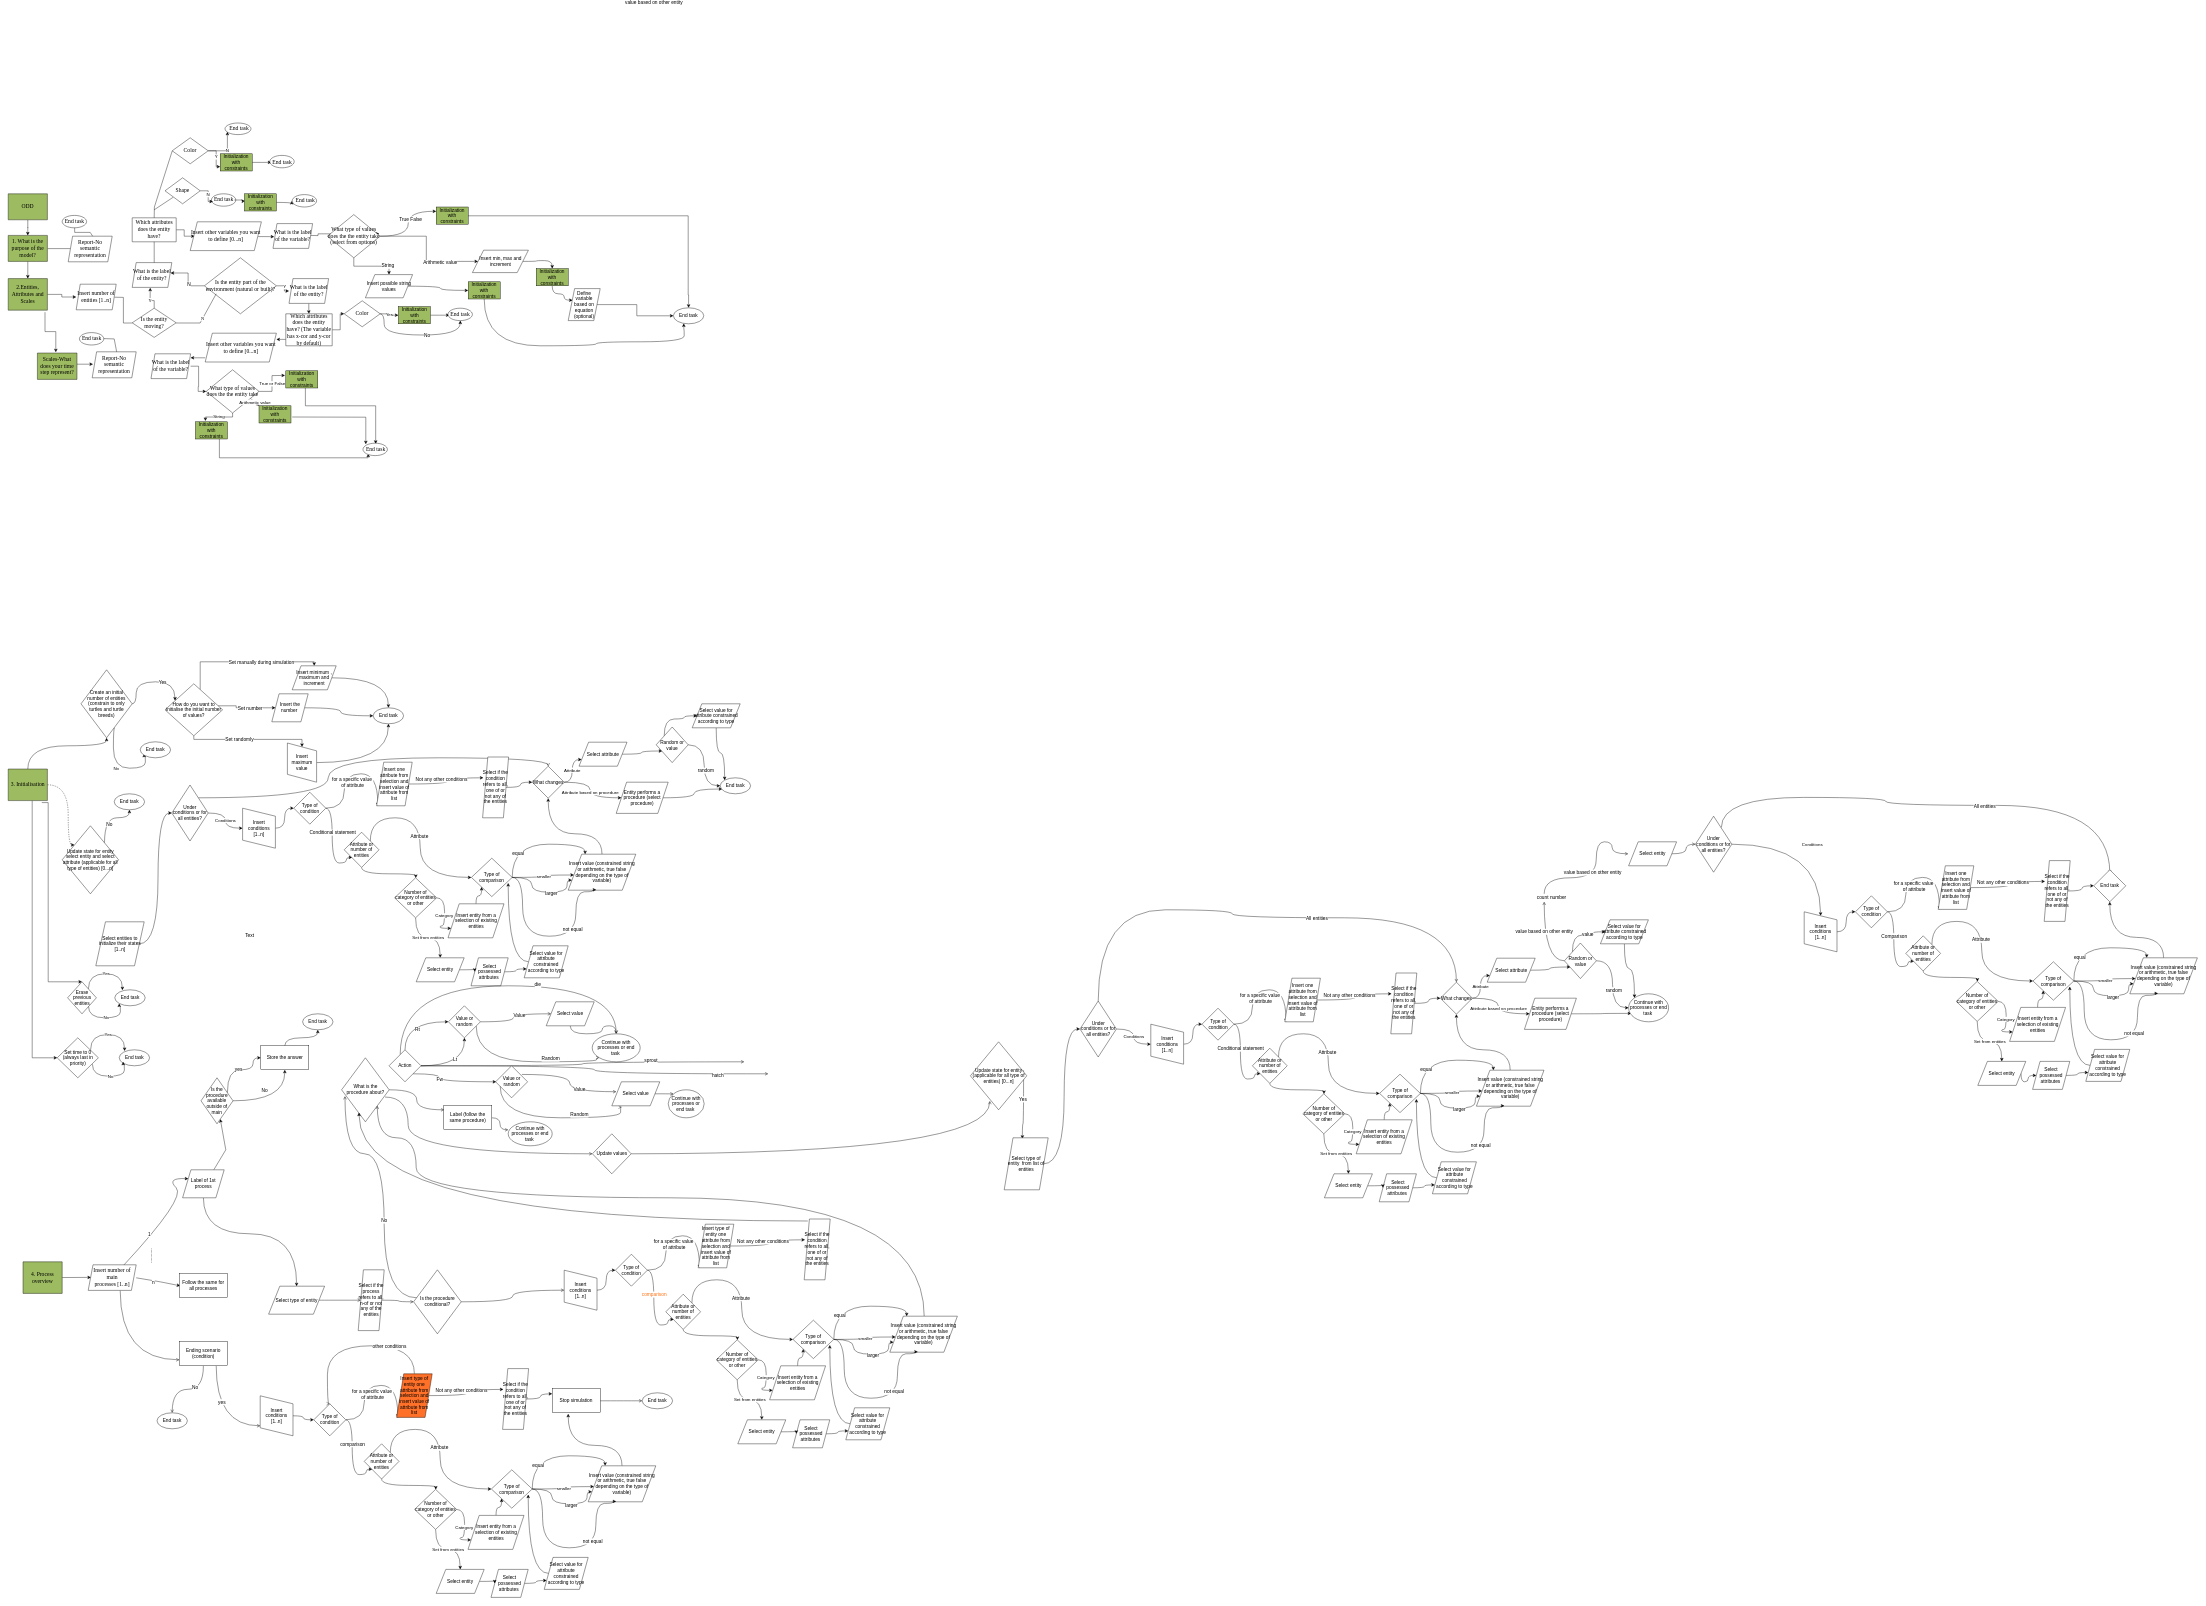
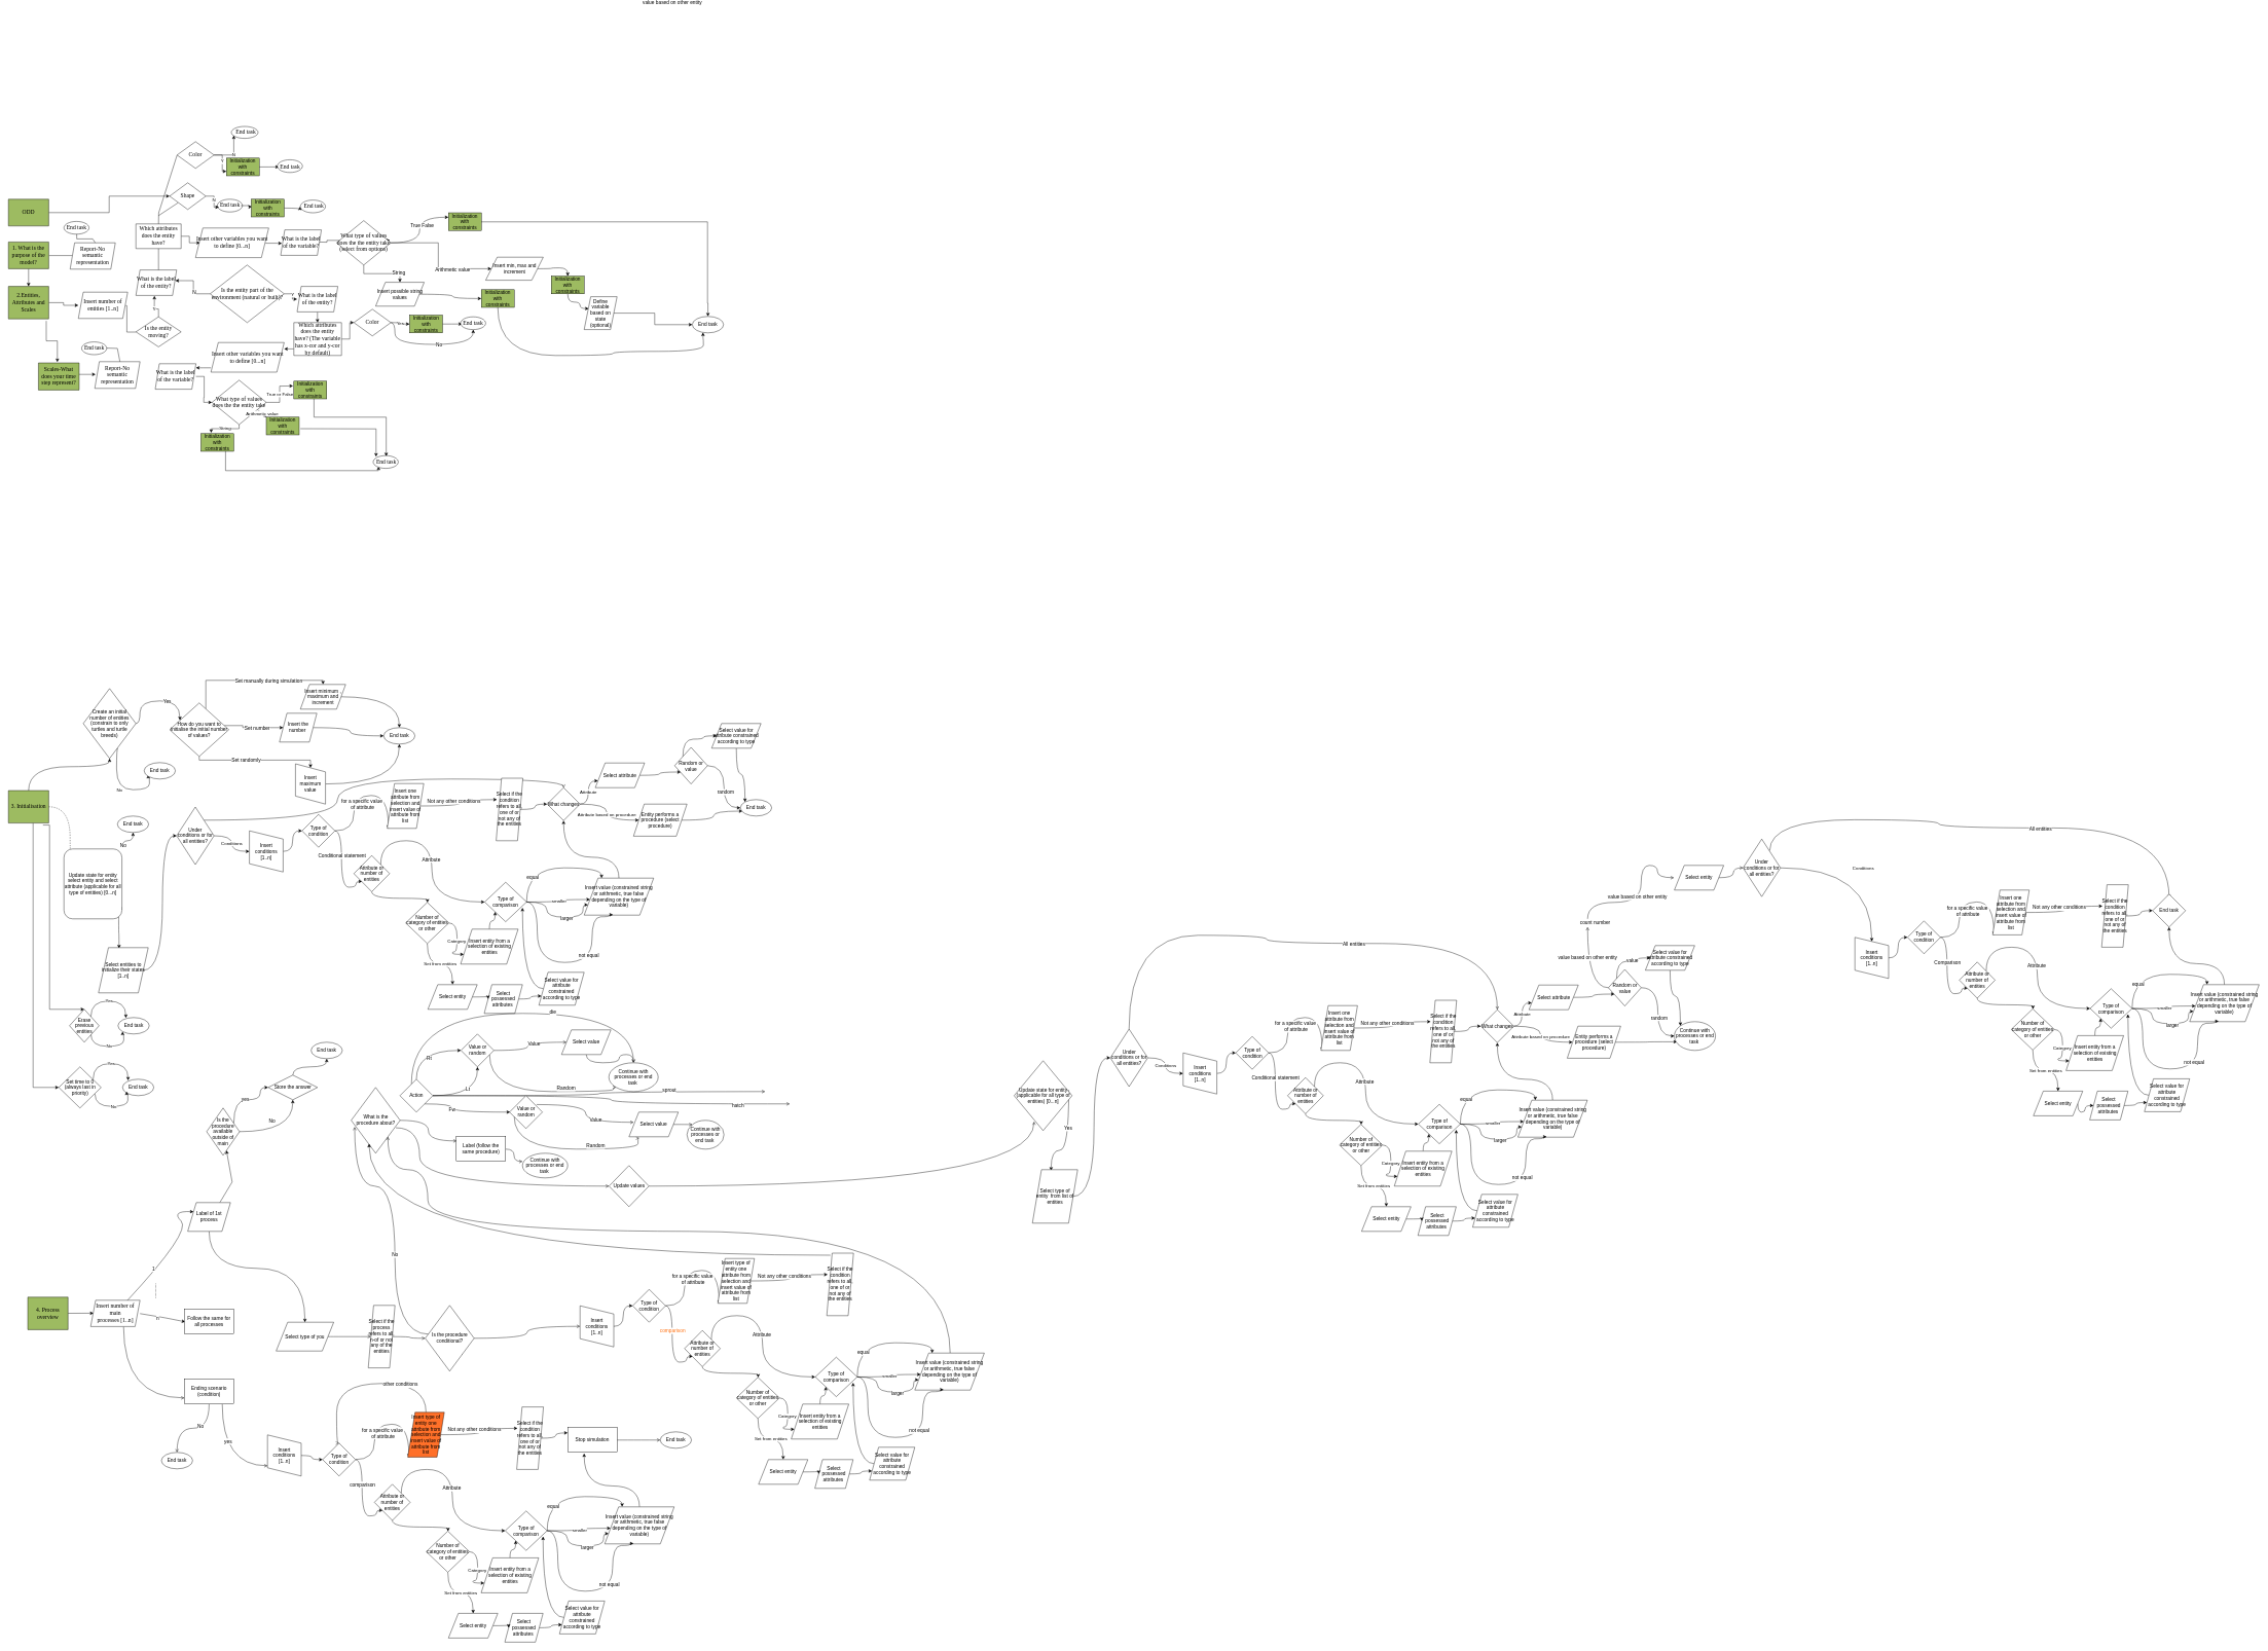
- <mxCell id="2" value="" style="edgeStyle=orthogonalEdgeStyle;rounded=0;comic=0;orthogonalLoop=1;jettySize=auto;html=1;" parent="1" source="3" target="5" edge="1"><mxGeometry relative="1" as="geometry" /></mxCell>
+ <mxCell id="2" value="" style="edgeStyle=orthogonalEdgeStyle;rounded=0;comic=0;orthogonalLoop=1;jettySize=auto;html=1;" parent="1" source="3" target="46" edge="1"><mxGeometry relative="1" as="geometry" /></mxCell>
- <mxCell id="30" value="&lt;p style=&quot;align:center;margin-left:0;margin-right:0;margin-top:0px;margin-bottom:0px;text-indent:0;valign:middle;direction:ltr;&quot;&gt;&lt;font style=&quot;font-size:14px;font-family:Calibri;color:#000000;direction:ltr;letter-spacing:0px;line-height:120%;opacity:1&quot;&gt;Insert number of entities &lt;/font&gt;&lt;font style=&quot;font-size:14px;font-family:Themed;color:#000000;direction:ltr;letter-spacing:0px;line-height:120%;opacity:1&quot;&gt;[1..n]&lt;br/&gt;&lt;/font&gt;&lt;/p&gt;" style="verticalAlign=middle;align=center;vsdxID=1024;fillColor=#FFFFFF;gradientColor=none;shape=stencil(UzV2Ls5ILEhVNTIoLinKz04tz0wpyVA1dlE1MsrMy0gtyiwBslSNXVWNndPyi1LTi/JL81Ig/IJEkEoQKze/DGRCBUSfAUiHkUElhGdoAOG7QZTmZOYhKbUkQS1MEqYYr1JiVeK1H8hA+DEtMycHEkTI8uhhAhSChKexKwA=);labelBackgroundColor=none;rounded=0;html=1;whiteSpace=wrap;" parent="1" vertex="1"><mxGeometry x="190" y="423" width="100" height="64" as="geometry" /></mxCell>
+ <mxCell id="30" value="&lt;p style=&quot;align:center;margin-left:0;margin-right:0;margin-top:0px;margin-bottom:0px;text-indent:0;valign:middle;direction:ltr;&quot;&gt;&lt;font style=&quot;font-size:14px;font-family:Calibri;color:#000000;direction:ltr;letter-spacing:0px;line-height:120%;opacity:1&quot;&gt;Insert number of entities &lt;/font&gt;&lt;font style=&quot;font-size:14px;font-family:Themed;color:#000000;direction:ltr;letter-spacing:0px;line-height:120%;opacity:1&quot;&gt;[1..n]&lt;br/&gt;&lt;/font&gt;&lt;/p&gt;" style="verticalAlign=middle;align=center;vsdxID=1024;fillColor=#FFFFFF;gradientColor=none;shape=stencil(UzV2Ls5ILEhVNTIoLinKz04tz0wpyVA1dlE1MsrMy0gtyiwBslSNXVWNndPyi1LTi/JL81Ig/IJEkEoQKze/DGRCBUSfAUiHkUElhGdoAOG7QZTmZOYhKbUkQS1MEqYYr1JiVeK1H8hA+DEtMycHEkTI8uhhAhSChKexKwA=);labelBackgroundColor=none;rounded=0;html=1;whiteSpace=wrap;" parent="1" vertex="1"><mxGeometry x="190" y="423" width="120" height="64" as="geometry" /></mxCell>
- <mxCell id="201" value="Define variable based on equation (optional)" style="shape=parallelogram;perimeter=parallelogramPerimeter;whiteSpace=wrap;html=1;align=center;" parent="1" vertex="1"><mxGeometry x="1420" y="434" width="80" height="80" as="geometry" /></mxCell>
+ <mxCell id="201" value="Define variable based on state (optional)" style="shape=parallelogram;perimeter=parallelogramPerimeter;whiteSpace=wrap;html=1;align=center;" parent="1" vertex="1"><mxGeometry x="1420" y="434" width="80" height="80" as="geometry" /></mxCell>
- <mxCell id="37" value="&lt;font style=&quot;font-size:11px;font-family:Calibri;color:#000000;direction:ltr;letter-spacing:0px;line-height:120%;opacity:1&quot;&gt;N&lt;br/&gt;&lt;/font&gt;" style="vsdxID=1008;edgeStyle=none;startArrow=none;endArrow=none;startSize=9;endSize=9;spacingTop=0;spacingBottom=0;spacingLeft=0;spacingRight=0;verticalAlign=middle;html=1;labelBackgroundColor=#ffffff;rounded=0;align=center;exitX=1;exitY=0.507;exitDx=0;exitDy=0;exitPerimeter=0;entryX=0.164;entryY=0.643;entryDx=0;entryDy=0;entryPerimeter=0;" parent="1" source="13" target="19" edge="1"><mxGeometry relative="1" as="geometry"><mxPoint as="offset" /><Array as="points"><mxPoint x="499.83" y="520" /></Array></mxGeometry></mxCell>
- <mxCell id="153" value="&lt;span&gt;Update state for entity select entity and select attribute (applicable for all type of entities) [0...n]&lt;/span&gt;" style="rhombus;whiteSpace=wrap;html=1;align=center;" parent="1" vertex="1"><mxGeometry x="155" y="1777" width="141" height="170" as="geometry" /></mxCell>
+ <mxCell id="153" value="&lt;span&gt;Update state for entity select entity and select attribute (applicable for all type of entities) [0...n]&lt;/span&gt;" style="whiteSpace=wrap;html=1;align=center;rounded=1;" parent="1" vertex="1"><mxGeometry x="155" y="1777" width="141" height="170" as="geometry" /></mxCell>
+ <mxCell id="95" style="edgeStyle=orthogonalEdgeStyle;curved=1;rounded=0;comic=0;orthogonalLoop=1;jettySize=auto;html=1;exitX=0.943;exitY=0.418;exitDx=0;exitDy=0;exitPerimeter=0;entryX=0.413;entryY=0.018;entryDx=0;entryDy=0;entryPerimeter=0;" parent="1" source="153" target="109" edge="1"><mxGeometry relative="1" as="geometry"><mxPoint x="370" y="1737" as="sourcePoint" /><mxPoint x="280" y="2037" as="targetPoint" /></mxGeometry></mxCell>
+ <mxCell id="96" value="Yes" style="text;html=1;resizable=0;points=[];align=center;verticalAlign=middle;labelBackgroundColor=#ffffff;" parent="95" vertex="1" connectable="0"><mxGeometry x="-0.41" y="29" relative="1" as="geometry"><mxPoint x="-30.5" y="21" as="offset" /></mxGeometry></mxCell>
- <mxCell id="464" value="Text" style="text;html=1;resizable=0;points=[];autosize=1;align=left;verticalAlign=top;spacingTop=-4;" parent="1" vertex="1"><mxGeometry x="611" y="2041" width="40" height="20" as="geometry" /></mxCell>
- <mxCell id="220" value="Store the answer" style="rounded=0;whiteSpace=wrap;html=1;labelBackgroundColor=none;strokeColor=#000000;fillColor=#FFFFFF;align=center;" parent="1" vertex="1"><mxGeometry x="651.5" y="2327" width="120" height="60" as="geometry" /></mxCell>
+ <mxCell id="220" value="Store the answer" style="rhombus;whiteSpace=wrap;html=1;labelBackgroundColor=none;strokeColor=#000000;fillColor=#FFFFFF;align=center;" parent="1" vertex="1"><mxGeometry x="651.5" y="2327" width="120" height="60" as="geometry" /></mxCell>
- <mxCell id="383" value="&lt;span&gt;Update state for entity (applicable for all type of entities) [0...n]&lt;/span&gt;" style="rhombus;whiteSpace=wrap;html=1;align=center;" parent="1" vertex="1"><mxGeometry x="2425.5" y="2317" width="141" height="170" as="geometry" /></mxCell>
+ <mxCell id="383" value="&lt;span&gt;Update state for entity (applicable for all type of entities) [0...n]&lt;/span&gt;" style="rhombus;whiteSpace=wrap;html=1;align=center;" parent="1" vertex="1"><mxGeometry x="2465.5" y="2292" width="141" height="170" as="geometry" /></mxCell>
- <mxCell id="186" value="&lt;font style=&quot;font-size: 14px ; font-family: &amp;#34;calibri&amp;#34; ; color: #000000 ; direction: ltr ; letter-spacing: 0px ; line-height: 120% ; opacity: 1&quot;&gt;4. Process overview&lt;br&gt;&lt;/font&gt;" style="verticalAlign=middle;align=center;vsdxID=6;fillColor=#9dbb61;gradientColor=none;shape=stencil(nZBLDoAgDERP0z3SIyjew0SURgSD+Lu9kMZoXLhwN9O+tukAlrNpJg1SzDH4QW/URgNYgZTkjA4UkwJUgGXng+6DX1zLfmoymdXo17xh5zmRJ6Q42BWCfc2oJfdAr+Yv+AP9Cb7OJ3H/2JG1HNGz/84klThPVCc=);labelBackgroundColor=none;rounded=0;html=1;whiteSpace=wrap;" parent="1" vertex="1"><mxGeometry x="57" y="2867" width="98" height="79" as="geometry" /></mxCell>
+ <mxCell id="186" value="&lt;font style=&quot;font-size: 14px ; font-family: &amp;#34;calibri&amp;#34; ; color: #000000 ; direction: ltr ; letter-spacing: 0px ; line-height: 120% ; opacity: 1&quot;&gt;4. Process overview&lt;br&gt;&lt;/font&gt;" style="verticalAlign=middle;align=center;vsdxID=6;fillColor=#9dbb61;gradientColor=none;shape=stencil(nZBLDoAgDERP0z3SIyjew0SURgSD+Lu9kMZoXLhwN9O+tukAlrNpJg1SzDH4QW/URgNYgZTkjA4UkwJUgGXng+6DX1zLfmoymdXo17xh5zmRJ6Q42BWCfc2oJfdAr+Yv+AP9Cb7OJ3H/2JG1HNGz/84klThPVCc=);labelBackgroundColor=none;rounded=0;html=1;whiteSpace=wrap;" parent="1" vertex="1"><mxGeometry x="67" y="2867" width="98" height="79" as="geometry" /></mxCell>
- <mxCell id="244" value="Select type of entity" style="shape=parallelogram;perimeter=parallelogramPerimeter;whiteSpace=wrap;html=1;" parent="1" vertex="1"><mxGeometry x="671" y="2928" width="140" height="70" as="geometry" /></mxCell>
+ <mxCell id="244" value="Select type of you" style="shape=parallelogram;perimeter=parallelogramPerimeter;whiteSpace=wrap;html=1;" parent="1" vertex="1"><mxGeometry x="671" y="2928" width="140" height="70" as="geometry" /></mxCell>
